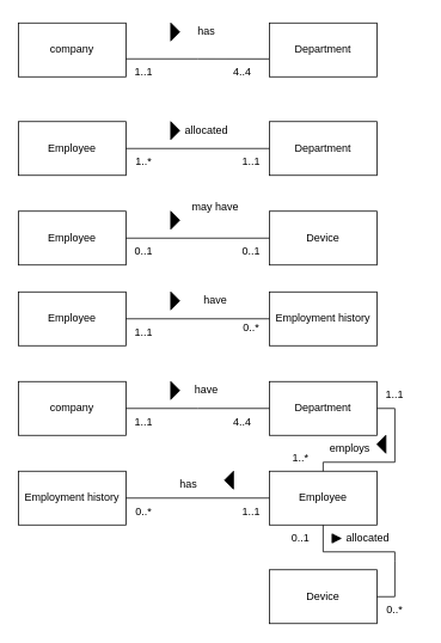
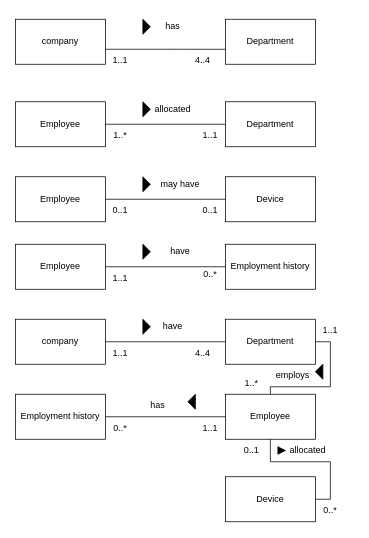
- <mxCell id="26" value="may have" style="text;html=1;align=center;verticalAlign=middle;whiteSpace=wrap;rounded=0;" parent="1" vertex="1"><mxGeometry x="210" y="215" width="60" height="30" as="geometry" /></mxCell>
+ <mxCell id="26" value="may have" style="text;html=1;align=center;verticalAlign=middle;whiteSpace=wrap;rounded=0;" parent="1" vertex="1"><mxGeometry x="210" y="230" width="60" height="30" as="geometry" /></mxCell>
